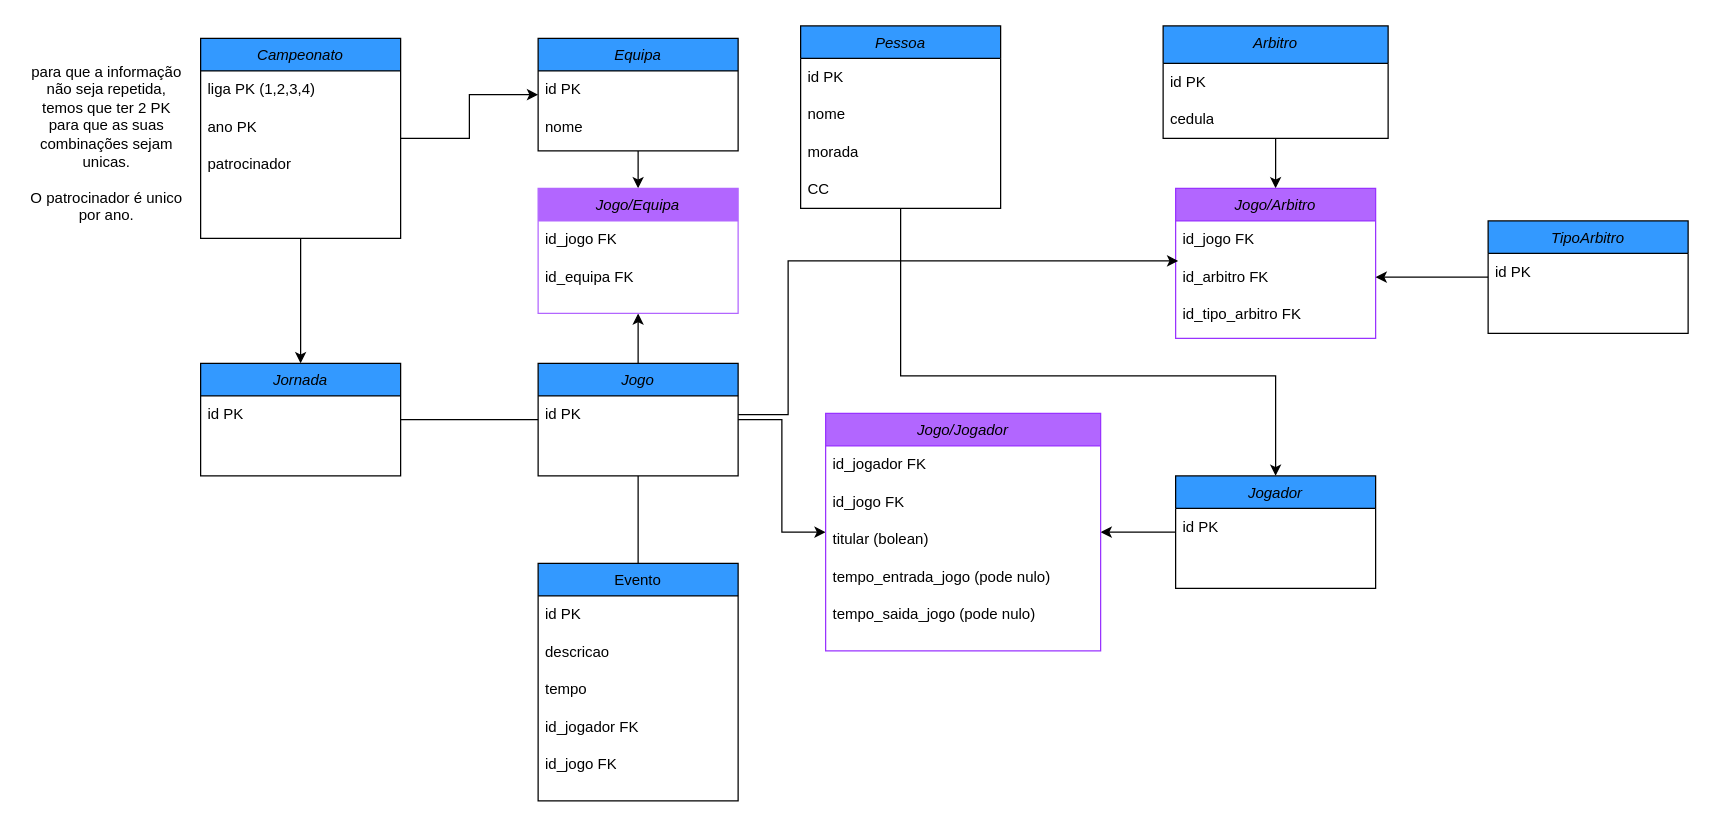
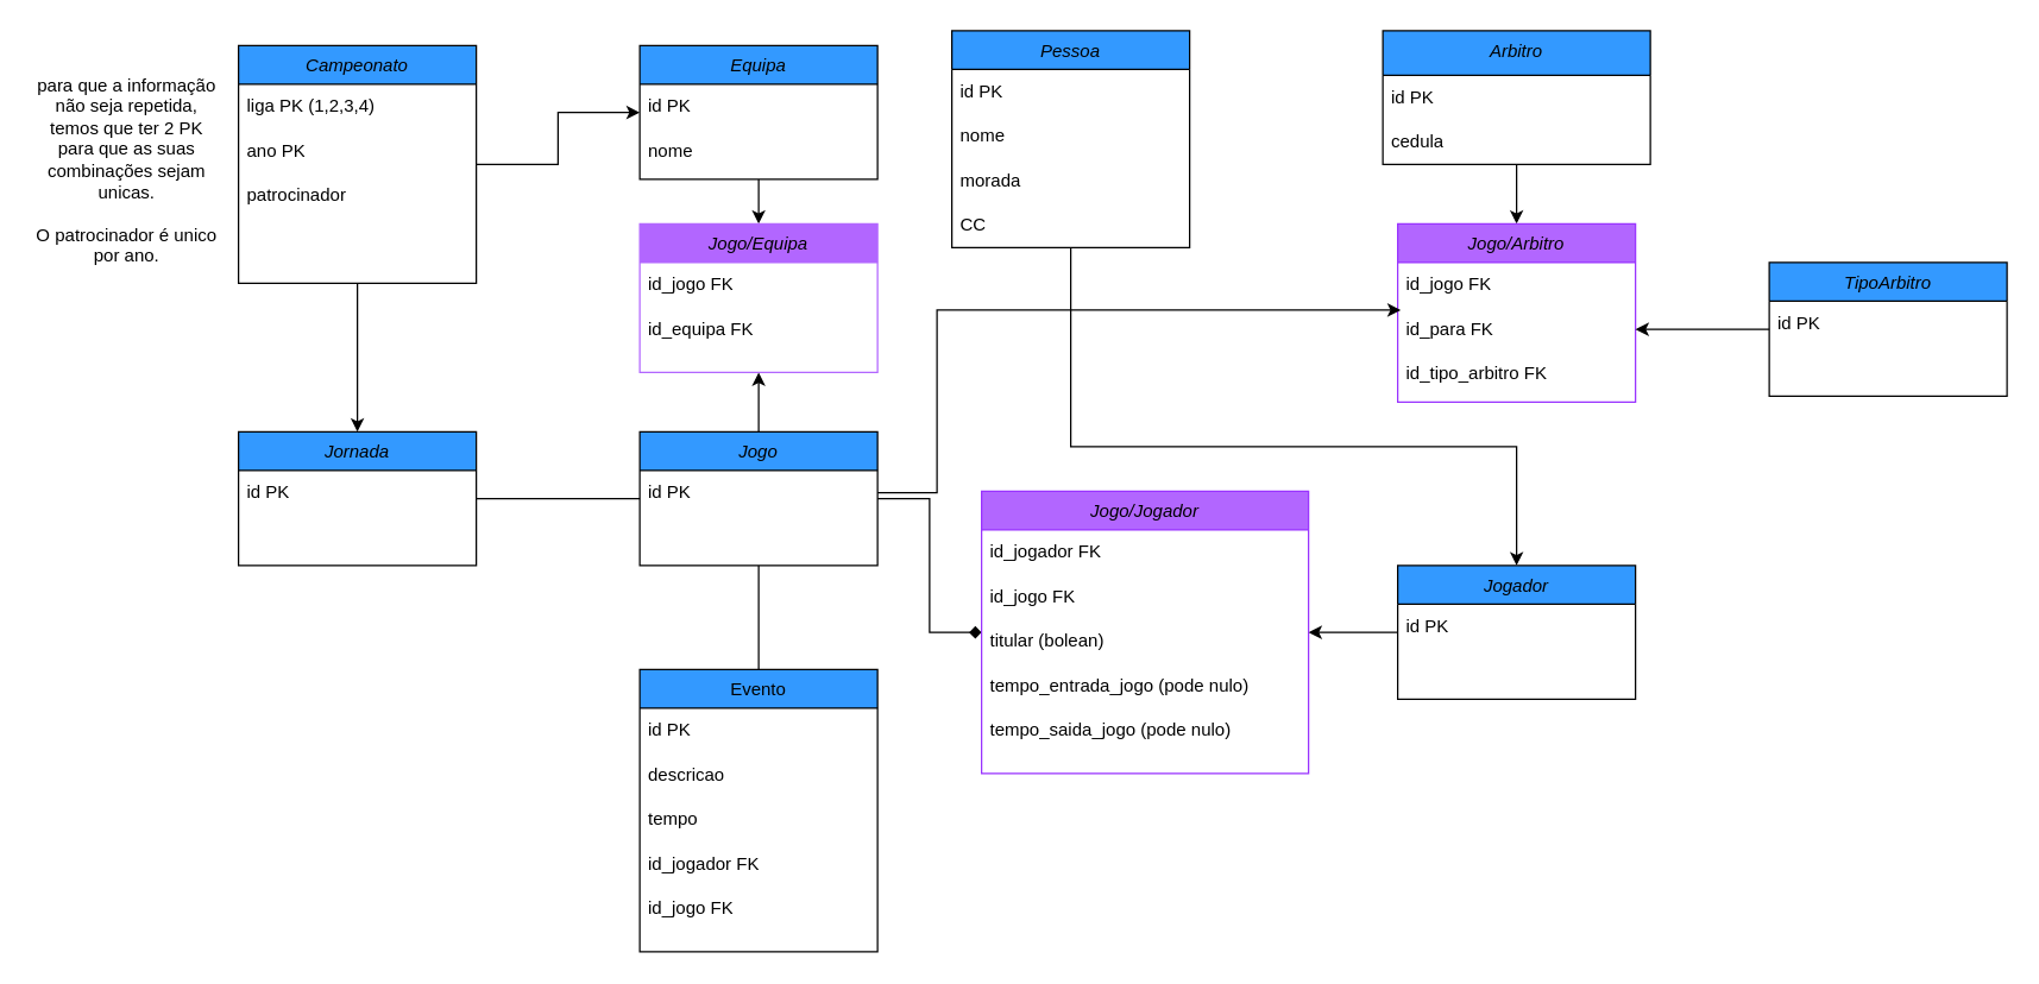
- <mxCell id="50" value="id_arbitro FK" style="text;strokeColor=none;fillColor=none;align=left;verticalAlign=middle;spacingLeft=4;spacingRight=4;overflow=hidden;points=[[0,0.5],[1,0.5]];portConstraint=eastwest;rotatable=0;whiteSpace=wrap;html=1;" vertex="1" parent="48"><mxGeometry y="56" width="160" height="30" as="geometry" /></mxCell>
+ <mxCell id="50" value="id_para FK" style="text;strokeColor=none;fillColor=none;align=left;verticalAlign=middle;spacingLeft=4;spacingRight=4;overflow=hidden;points=[[0,0.5],[1,0.5]];portConstraint=eastwest;rotatable=0;whiteSpace=wrap;html=1;" vertex="1" parent="48"><mxGeometry y="56" width="160" height="30" as="geometry" /></mxCell>
- <mxCell id="17" style="edgeStyle=orthogonalEdgeStyle;rounded=0;orthogonalLoop=1;jettySize=auto;html=1;exitX=1;exitY=0.5;exitDx=0;exitDy=0;entryX=0;entryY=0.5;entryDx=0;entryDy=0;fillColor=#3399FF;" edge="1" parent="1" source="18" target="42"><mxGeometry relative="1" as="geometry" /></mxCell>
+ <mxCell id="17" style="edgeStyle=orthogonalEdgeStyle;rounded=0;orthogonalLoop=1;jettySize=auto;html=1;exitX=1;exitY=0.5;exitDx=0;exitDy=0;entryX=0;entryY=0.5;entryDx=0;entryDy=0;fillColor=#3399FF;endArrow=diamond;" edge="1" parent="1" source="18" target="42"><mxGeometry relative="1" as="geometry" /></mxCell>
